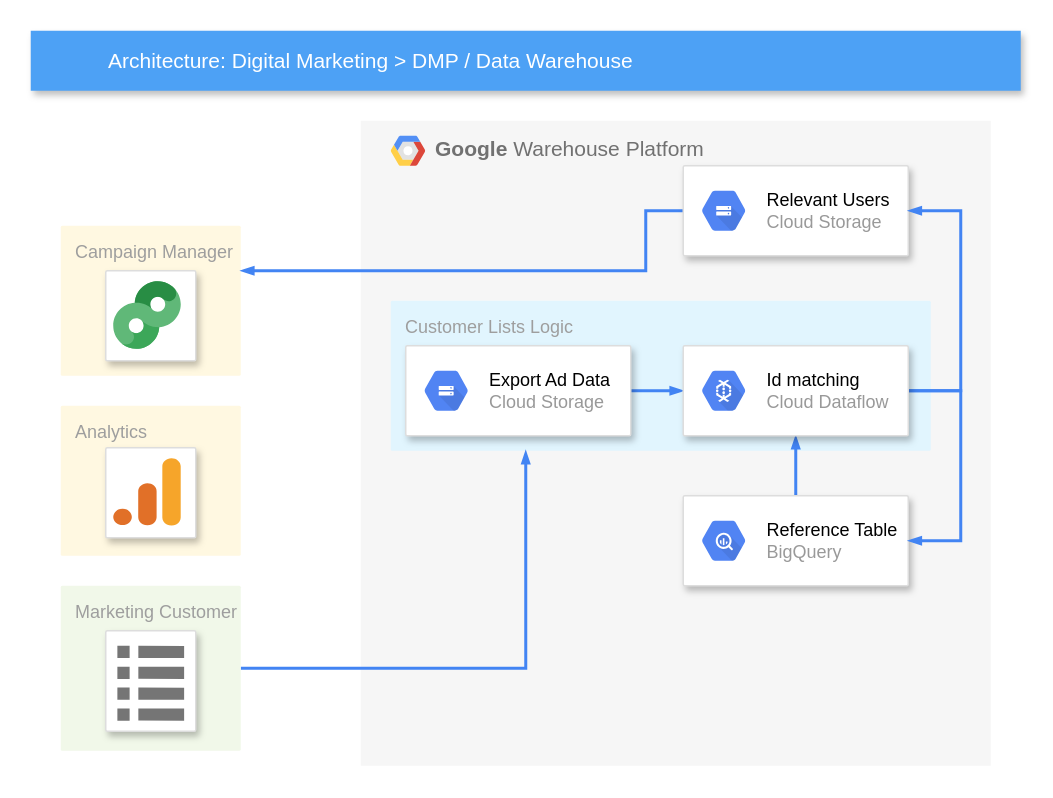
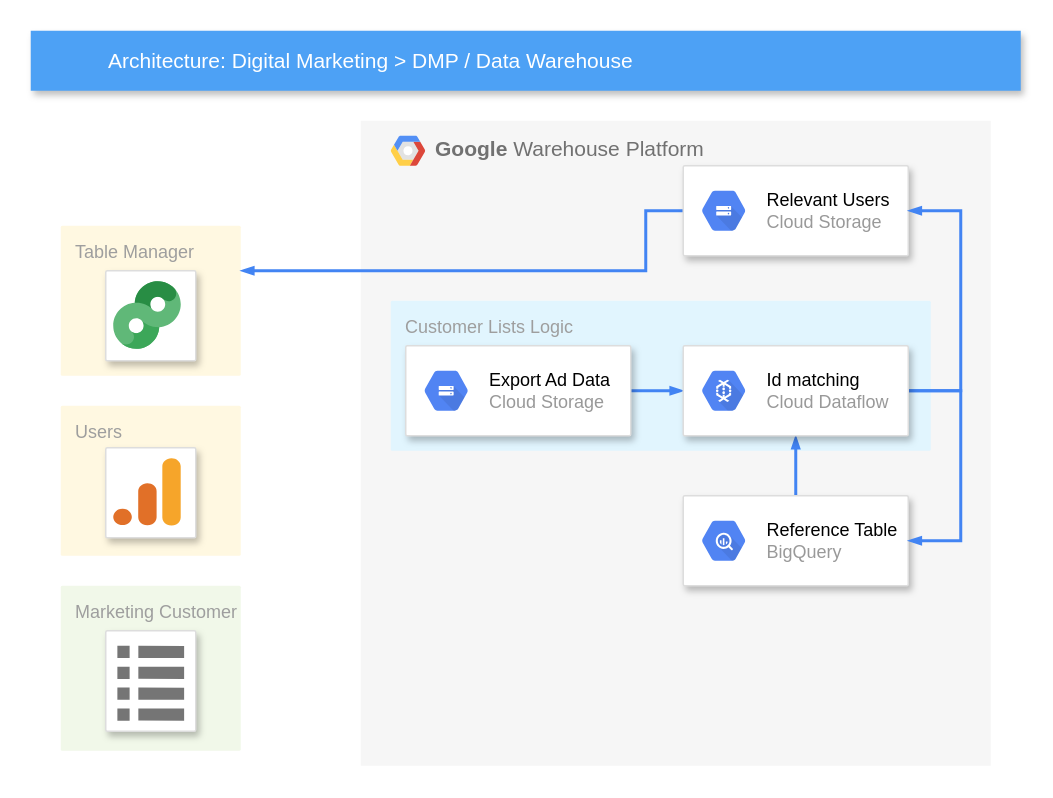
- <mxCell id="5" value="Campaign Manager" style="rounded=1;absoluteArcSize=1;arcSize=2;html=1;strokeColor=none;gradientColor=none;shadow=0;dashed=0;strokeColor=none;fontSize=12;fontColor=#9E9E9E;align=left;verticalAlign=top;spacing=10;spacingTop=-4;fillColor=#FFF8E1;" parent="1" vertex="1"><mxGeometry x="40" y="150" width="120" height="100" as="geometry" /></mxCell>
+ <mxCell id="5" value="Table Manager" style="rounded=1;absoluteArcSize=1;arcSize=2;html=1;strokeColor=none;gradientColor=none;shadow=0;dashed=0;strokeColor=none;fontSize=12;fontColor=#9E9E9E;align=left;verticalAlign=top;spacing=10;spacingTop=-4;fillColor=#FFF8E1;" parent="1" vertex="1"><mxGeometry x="40" y="150" width="120" height="100" as="geometry" /></mxCell>
- <mxCell id="6" value="Analytics" style="rounded=1;absoluteArcSize=1;arcSize=2;html=1;strokeColor=none;gradientColor=none;shadow=0;dashed=0;strokeColor=none;fontSize=12;fontColor=#9E9E9E;align=left;verticalAlign=top;spacing=10;spacingTop=-4;fillColor=#FFF8E1;" parent="1" vertex="1"><mxGeometry x="40" y="270" width="120" height="100" as="geometry" /></mxCell>
+ <mxCell id="6" value="Users" style="rounded=1;absoluteArcSize=1;arcSize=2;html=1;strokeColor=none;gradientColor=none;shadow=0;dashed=0;strokeColor=none;fontSize=12;fontColor=#9E9E9E;align=left;verticalAlign=top;spacing=10;spacingTop=-4;fillColor=#FFF8E1;" parent="1" vertex="1"><mxGeometry x="40" y="270" width="120" height="100" as="geometry" /></mxCell>
- <mxCell id="7" style="edgeStyle=orthogonalEdgeStyle;rounded=0;html=1;labelBackgroundColor=none;startFill=1;startSize=4;endArrow=blockThin;endFill=1;endSize=4;jettySize=auto;orthogonalLoop=1;strokeColor=#4284F3;strokeWidth=2;fontSize=12;fontColor=#000000;align=center;dashed=0;" parent="1" source="8" target="4" edge="1"><mxGeometry relative="1" as="geometry"><Array as="points"><mxPoint x="350" y="445" /></Array></mxGeometry></mxCell>
